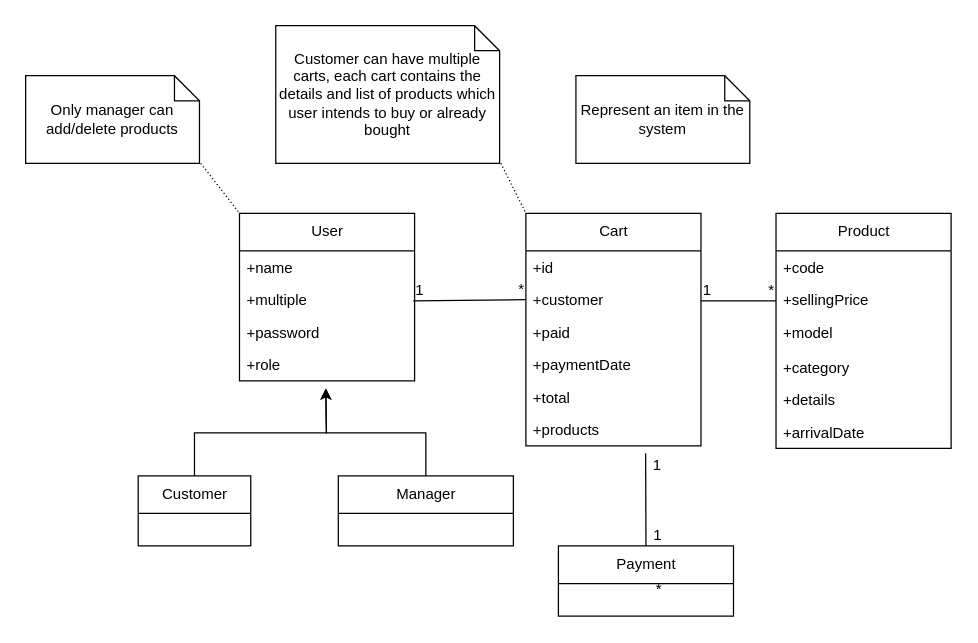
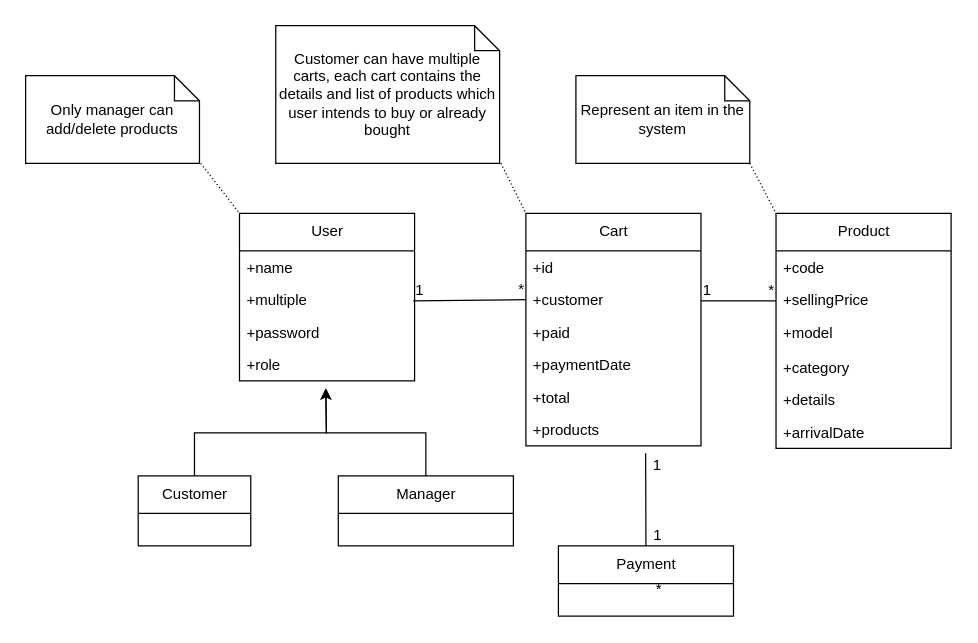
+ <mxCell id="36" value="" style="endArrow=none;html=1;rounded=0;dashed=1;dashPattern=1 2;entryX=0;entryY=0;entryDx=0;entryDy=0;exitX=1;exitY=1;exitDx=0;exitDy=0;exitPerimeter=0;" edge="1" parent="1" source="35" target="18"><mxGeometry relative="1" as="geometry"><mxPoint x="410" y="140" as="sourcePoint" /><mxPoint x="430" y="180" as="targetPoint" /></mxGeometry></mxCell>
